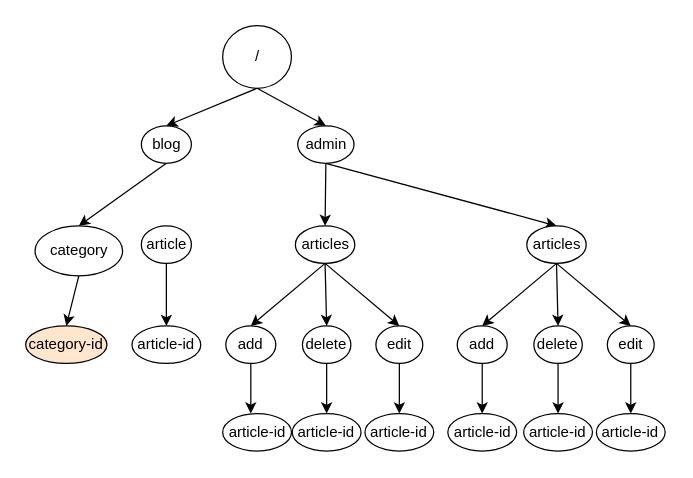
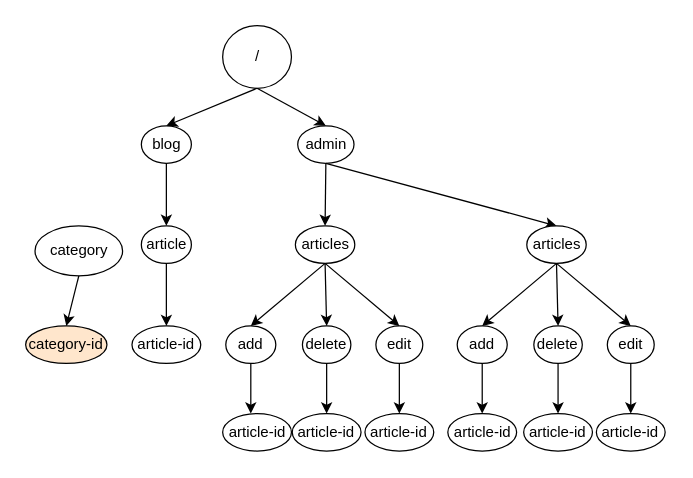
+ <mxCell id="10" value="" style="endArrow=classic;html=1;rounded=0;exitX=0.5;exitY=1;exitDx=0;exitDy=0;entryX=0.5;entryY=0;entryDx=0;entryDy=0;" edge="1" parent="1" source="3" target="6"><mxGeometry width="50" height="50" relative="1" as="geometry"><mxPoint x="150" y="160" as="sourcePoint" /><mxPoint y="190" as="targetPoint" x="-30" /></mxGeometry></mxCell>
- <mxCell id="9" value="" style="endArrow=classic;html=1;rounded=0;exitX=0.5;exitY=1;exitDx=0;exitDy=0;entryX=0.5;entryY=0;entryDx=0;entryDy=0;" edge="1" parent="1" source="3" target="5"><mxGeometry width="50" height="50" relative="1" as="geometry"><mxPoint x="212.5" y="270" as="sourcePoint" /><mxPoint x="262.5" y="220" as="targetPoint" /></mxGeometry></mxCell>
